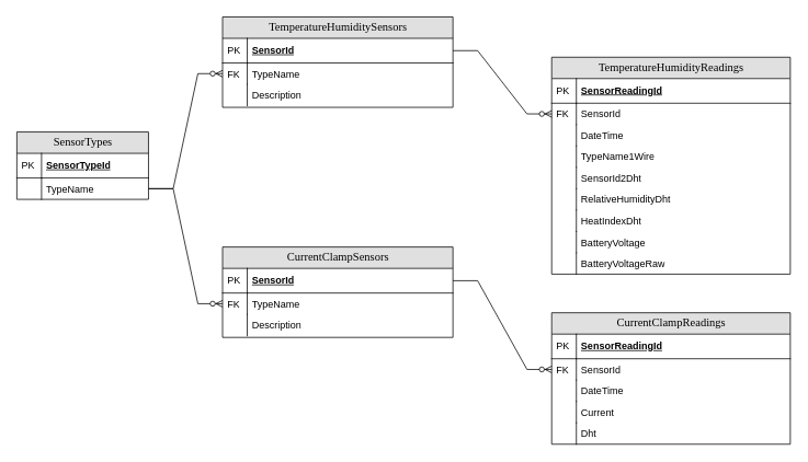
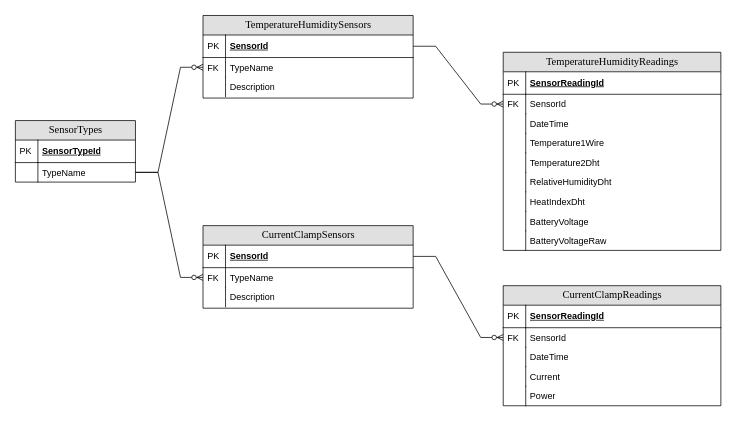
- <mxCell id="21" value="TypeName1Wire" style="shape=partialRectangle;top=0;left=0;right=0;bottom=0;html=1;align=left;verticalAlign=top;fillColor=none;spacingLeft=34;spacingRight=4;whiteSpace=wrap;overflow=hidden;rotatable=0;points=[[0,0.5],[1,0.5]];portConstraint=eastwest;dropTarget=0;" vertex="1" parent="14"><mxGeometry y="108" width="290" height="26" as="geometry" /></mxCell>
+ <mxCell id="21" value="Temperature1Wire" style="shape=partialRectangle;top=0;left=0;right=0;bottom=0;html=1;align=left;verticalAlign=top;fillColor=none;spacingLeft=34;spacingRight=4;whiteSpace=wrap;overflow=hidden;rotatable=0;points=[[0,0.5],[1,0.5]];portConstraint=eastwest;dropTarget=0;" vertex="1" parent="14"><mxGeometry y="108" width="290" height="26" as="geometry" /></mxCell>
- <mxCell id="23" value="SensorId2Dht" style="shape=partialRectangle;top=0;left=0;right=0;bottom=0;html=1;align=left;verticalAlign=top;fillColor=none;spacingLeft=34;spacingRight=4;whiteSpace=wrap;overflow=hidden;rotatable=0;points=[[0,0.5],[1,0.5]];portConstraint=eastwest;dropTarget=0;" vertex="1" parent="14"><mxGeometry y="134" width="290" height="26" as="geometry" /></mxCell>
+ <mxCell id="23" value="Temperature2Dht" style="shape=partialRectangle;top=0;left=0;right=0;bottom=0;html=1;align=left;verticalAlign=top;fillColor=none;spacingLeft=34;spacingRight=4;whiteSpace=wrap;overflow=hidden;rotatable=0;points=[[0,0.5],[1,0.5]];portConstraint=eastwest;dropTarget=0;" vertex="1" parent="14"><mxGeometry y="134" width="290" height="26" as="geometry" /></mxCell>
- <mxCell id="49" value="Dht" style="shape=partialRectangle;top=0;left=0;right=0;bottom=0;html=1;align=left;verticalAlign=top;fillColor=none;spacingLeft=34;spacingRight=4;whiteSpace=wrap;overflow=hidden;rotatable=0;points=[[0,0.5],[1,0.5]];portConstraint=eastwest;dropTarget=0;" vertex="1" parent="40"><mxGeometry y="134" width="290" height="26" as="geometry" /></mxCell>
+ <mxCell id="49" value="Power" style="shape=partialRectangle;top=0;left=0;right=0;bottom=0;html=1;align=left;verticalAlign=top;fillColor=none;spacingLeft=34;spacingRight=4;whiteSpace=wrap;overflow=hidden;rotatable=0;points=[[0,0.5],[1,0.5]];portConstraint=eastwest;dropTarget=0;" vertex="1" parent="40"><mxGeometry y="134" width="290" height="26" as="geometry" /></mxCell>
